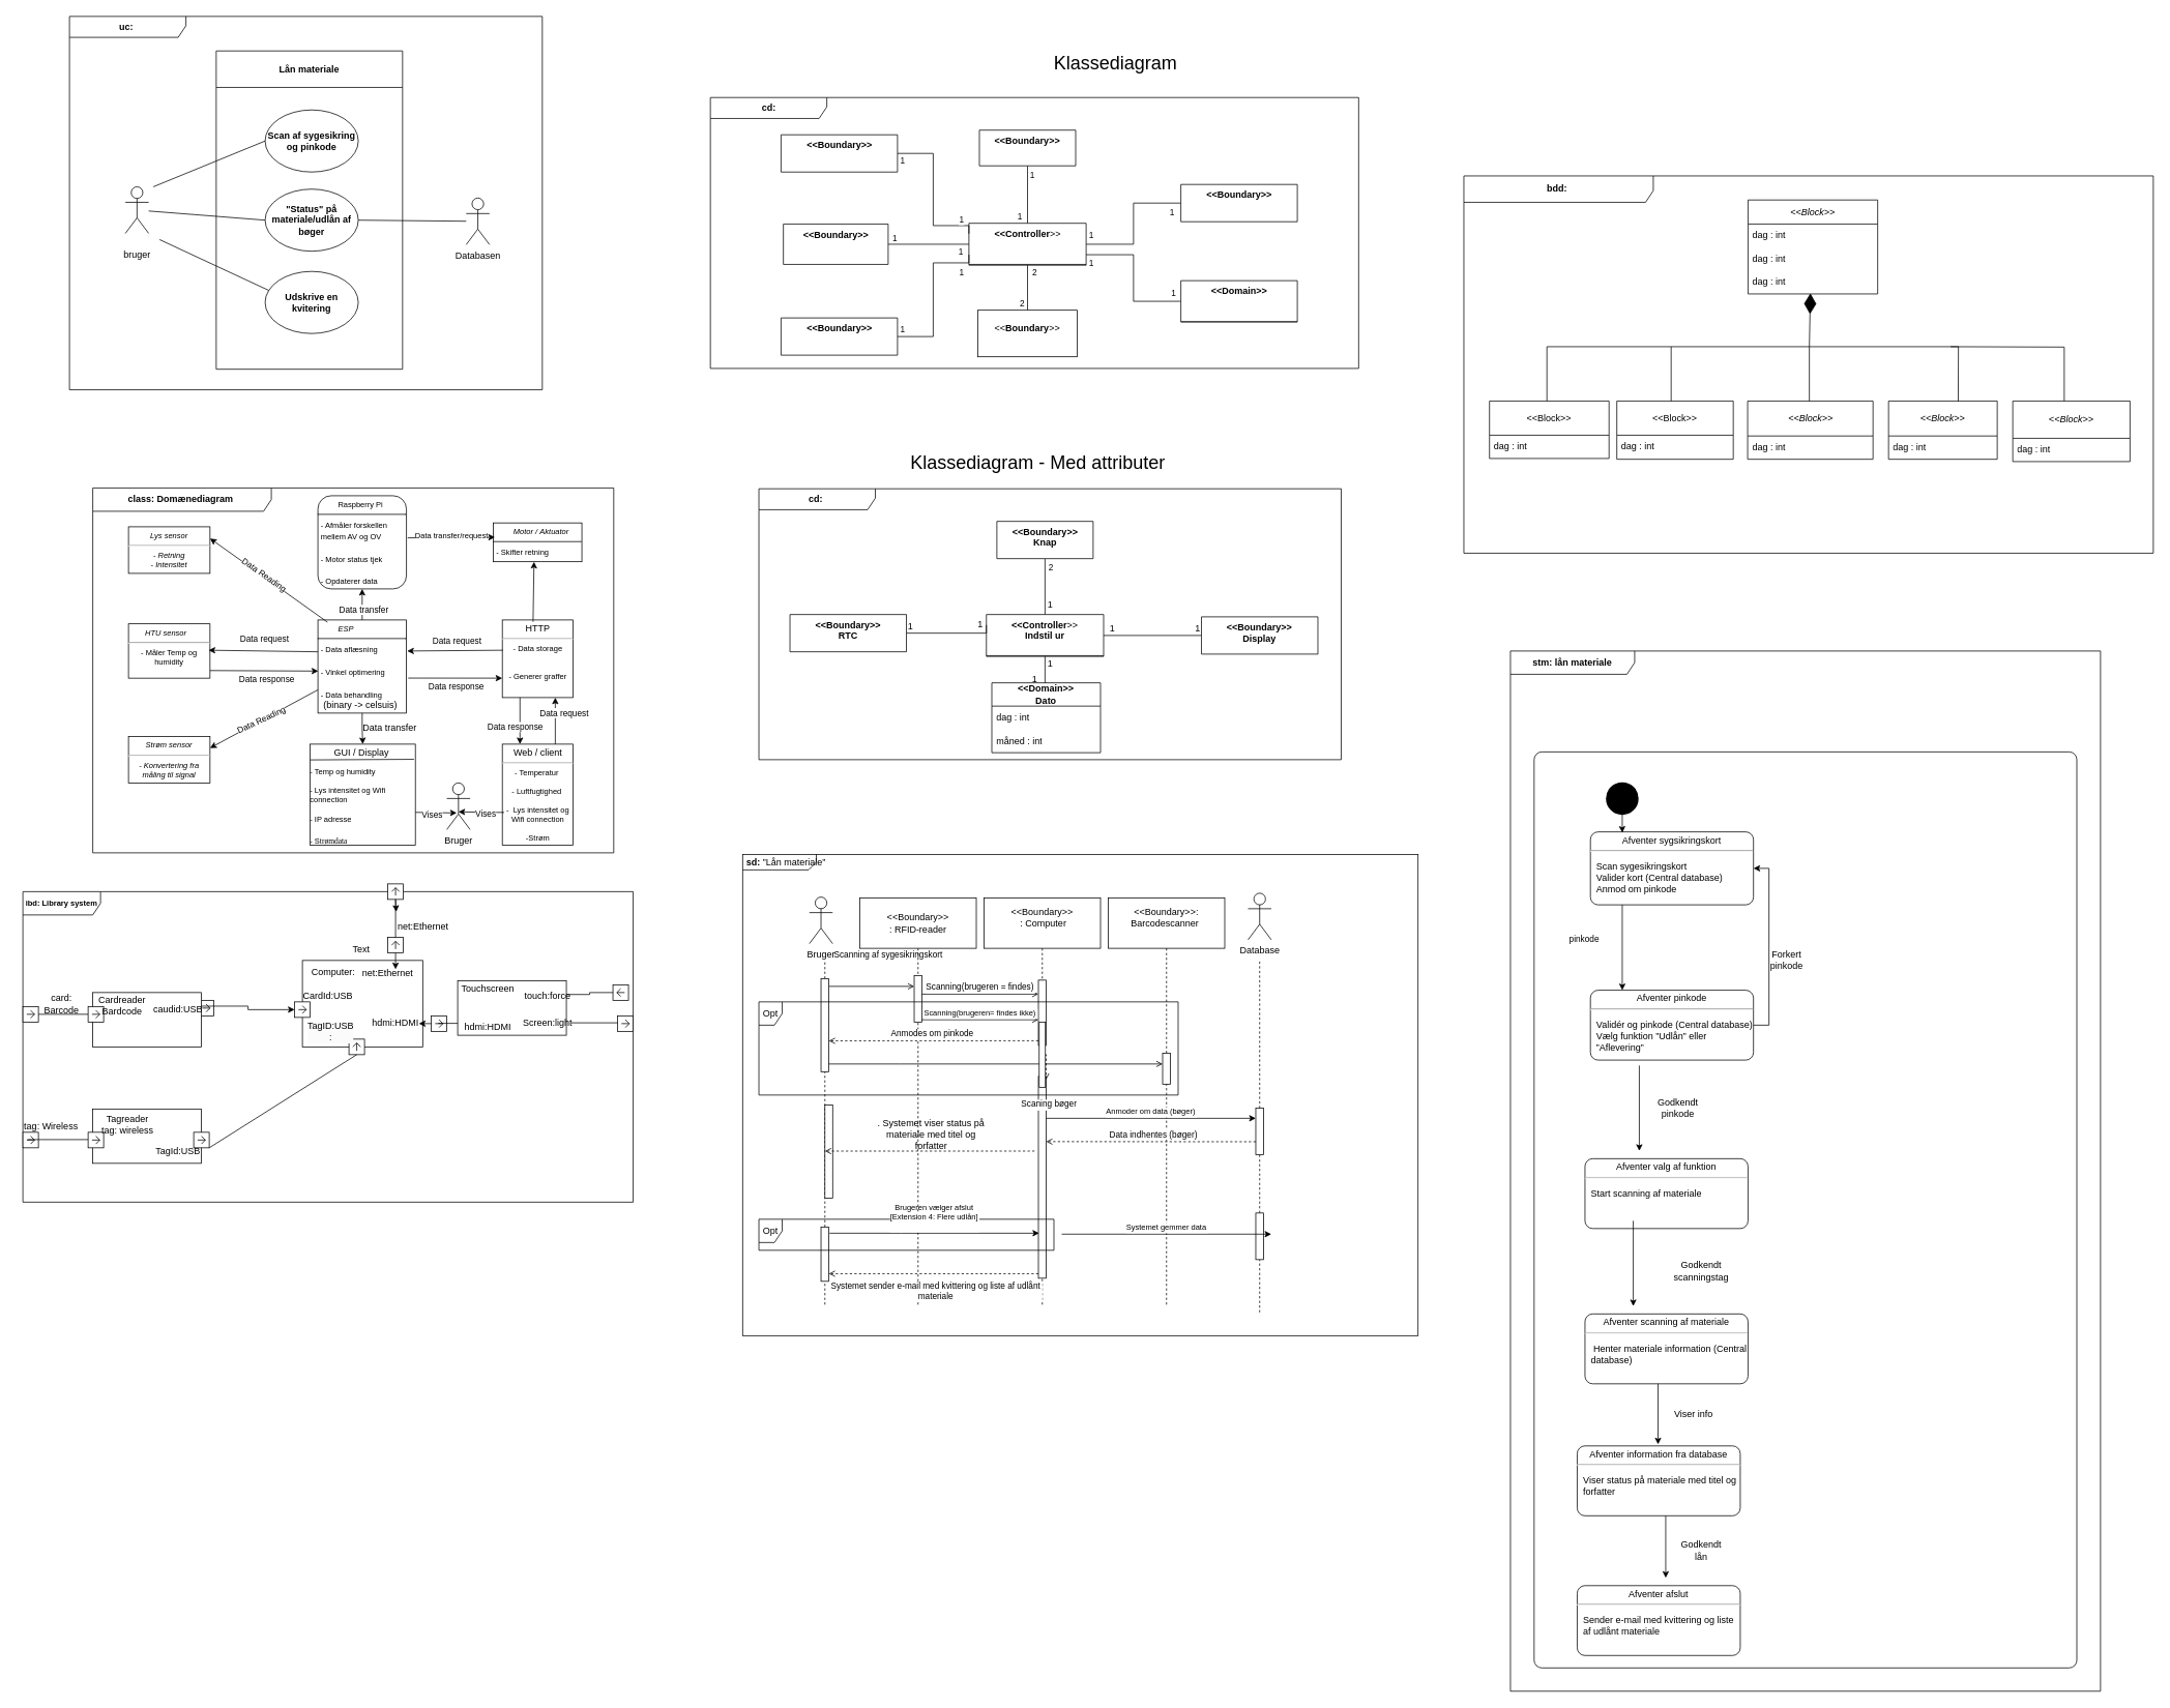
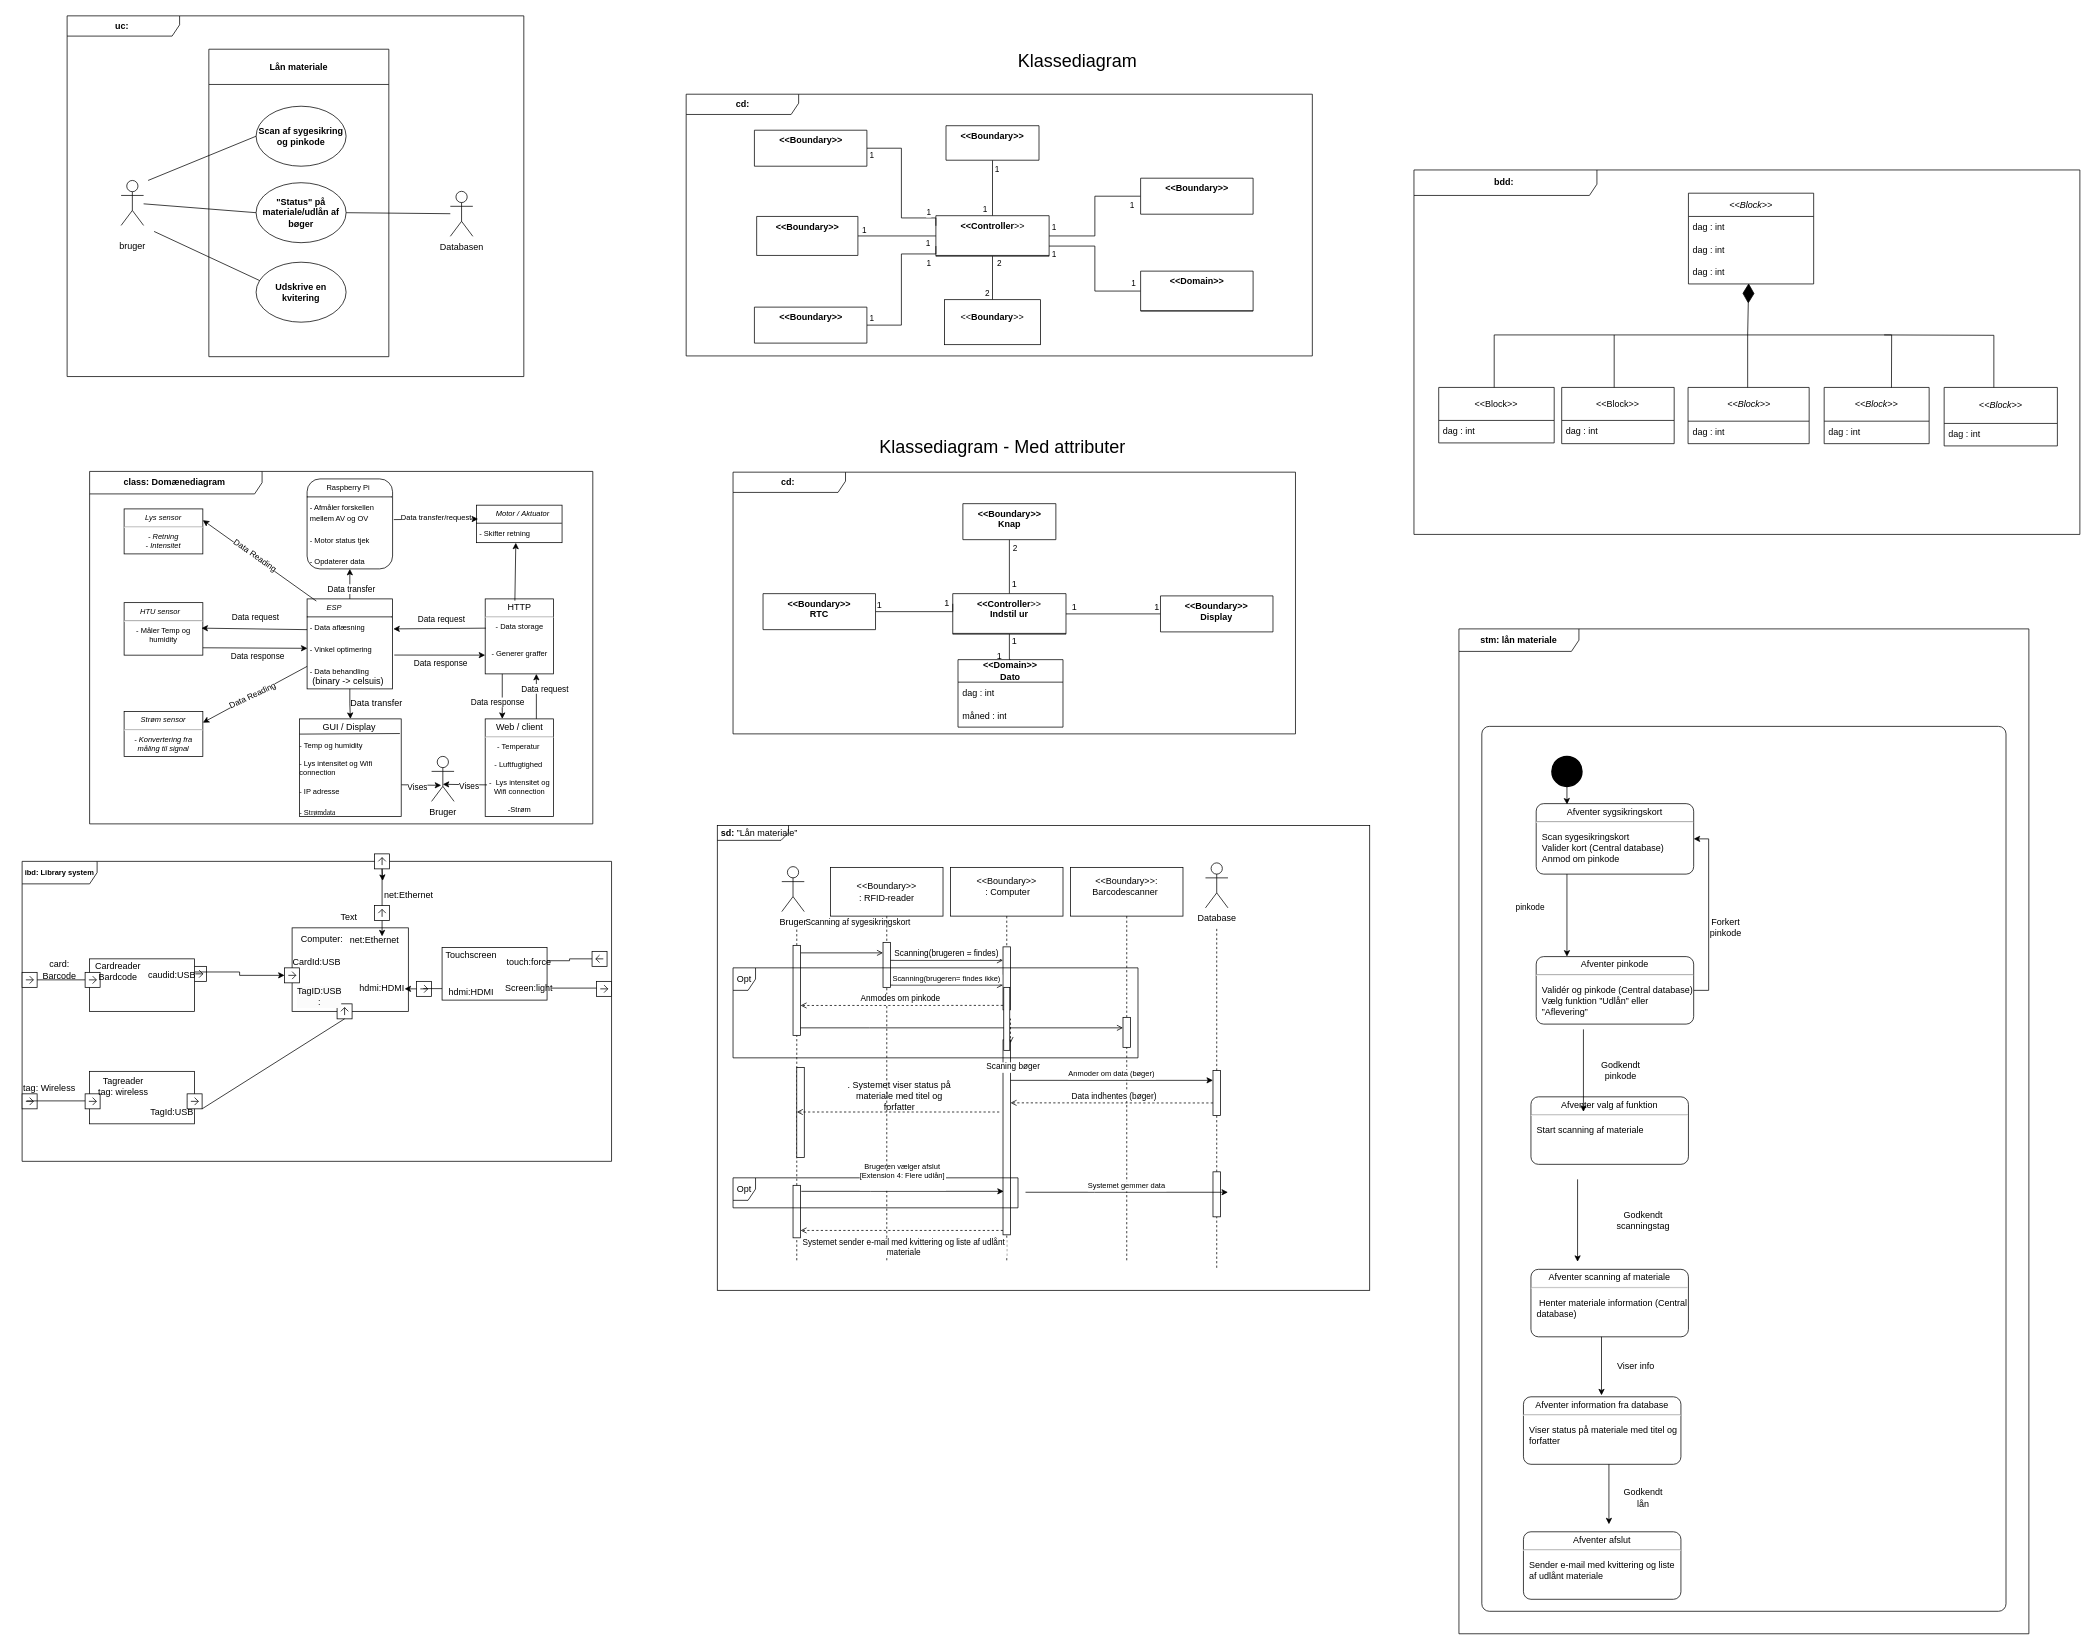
- <mxCell id="26" value="&lt;p style=&quot;margin:0px;margin-top:4px;text-align:center;&quot;&gt;Afventer valg af funktion&lt;br&gt;&lt;/p&gt;&lt;hr&gt;&lt;p&gt;&lt;/p&gt;&lt;p style=&quot;margin:0px;margin-left:8px;text-align:left;&quot;&gt;&lt;span style=&quot;background-color: initial; text-align: center;&quot;&gt;Start scanning af materiale&lt;/span&gt;&lt;/p&gt;&lt;p style=&quot;margin:0px;margin-left:8px;text-align:left;&quot;&gt;&lt;br&gt;&lt;/p&gt;" style="shape=mxgraph.sysml.simpleState;html=1;overflow=fill;whiteSpace=wrap;align=center;" vertex="1" parent="23"><mxGeometry x="96" y="654" width="210" height="90" as="geometry" /></mxCell>
+ <mxCell id="26" value="&lt;p style=&quot;margin:0px;margin-top:4px;text-align:center;&quot;&gt;Afventer valg af funktion&lt;br&gt;&lt;/p&gt;&lt;hr&gt;&lt;p&gt;&lt;/p&gt;&lt;p style=&quot;margin:0px;margin-left:8px;text-align:left;&quot;&gt;&lt;span style=&quot;background-color: initial; text-align: center;&quot;&gt;Start scanning af materiale&lt;/span&gt;&lt;/p&gt;&lt;p style=&quot;margin:0px;margin-left:8px;text-align:left;&quot;&gt;&lt;br&gt;&lt;/p&gt;" style="shape=mxgraph.sysml.simpleState;html=1;overflow=fill;whiteSpace=wrap;align=center;" vertex="1" parent="23"><mxGeometry x="96" y="624" width="210" height="90" as="geometry" /></mxCell>
- <mxCell id="30" value="Godkendt scanningstag" style="text;html=1;align=center;verticalAlign=middle;whiteSpace=wrap;rounded=0;" vertex="1" parent="23"><mxGeometry x="216" y="784.0" width="60" height="30" as="geometry" /></mxCell>
+ <mxCell id="30" value="Godkendt scanningstag" style="text;html=1;align=center;verticalAlign=middle;whiteSpace=wrap;rounded=0;" vertex="1" parent="23"><mxGeometry x="216" y="774" width="60" height="30" as="geometry" /></mxCell>
